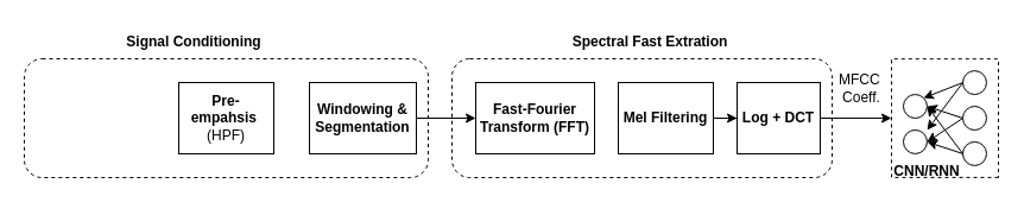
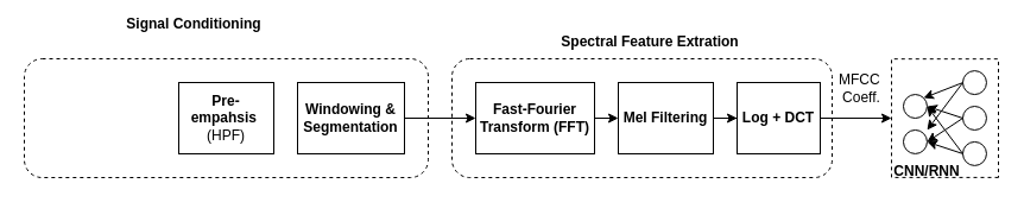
- <mxCell id="12" value="&lt;b&gt;Signal Conditioning&lt;/b&gt;" style="text;strokeColor=none;align=center;fillColor=none;html=1;verticalAlign=middle;whiteSpace=wrap;rounded=0;" parent="1" vertex="1"><mxGeometry x="96" y="20.29" width="134" height="28.71" as="geometry" /></mxCell>
+ <mxCell id="12" value="&lt;b&gt;Signal Conditioning&lt;/b&gt;" style="text;strokeColor=none;align=center;fillColor=none;html=1;verticalAlign=middle;whiteSpace=wrap;rounded=0;" parent="1" vertex="1"><mxGeometry x="96" y="5.29" width="134" height="28.71" as="geometry" /></mxCell>
- <mxCell id="15" value="&lt;b&gt;Spectral Fast Extration&lt;/b&gt;" style="text;strokeColor=none;align=center;fillColor=none;html=1;verticalAlign=middle;whiteSpace=wrap;rounded=0;" vertex="1" parent="1"><mxGeometry x="450" y="20.29" width="194" height="28.71" as="geometry" /></mxCell>
+ <mxCell id="15" value="&lt;b&gt;Spectral Feature Extration&lt;/b&gt;" style="text;strokeColor=none;align=center;fillColor=none;html=1;verticalAlign=middle;whiteSpace=wrap;rounded=0;" vertex="1" parent="1"><mxGeometry x="450" y="20.29" width="194" height="28.71" as="geometry" /></mxCell>
- <mxCell id="5" value="&lt;span style=&quot;background-color: initial;&quot;&gt;&lt;b&gt;Windowing &amp;amp; Segmentation&lt;/b&gt;&lt;/span&gt;" style="rounded=0;whiteSpace=wrap;html=1;" parent="1" vertex="1"><mxGeometry x="260" y="69" width="90" height="60" as="geometry" /></mxCell>
+ <mxCell id="5" value="&lt;span style=&quot;background-color: initial;&quot;&gt;&lt;b&gt;Windowing &amp;amp; Segmentation&lt;/b&gt;&lt;/span&gt;" style="rounded=0;whiteSpace=wrap;html=1;" parent="1" vertex="1"><mxGeometry x="250" y="69" width="90" height="60" as="geometry" /></mxCell>
+ <mxCell id="6" style="edgeStyle=orthogonalEdgeStyle;rounded=0;orthogonalLoop=1;jettySize=auto;html=1;exitX=1;exitY=0.5;exitDx=0;exitDy=0;entryX=0;entryY=0.5;entryDx=0;entryDy=0;" parent="1" source="7" target="9" edge="1"><mxGeometry relative="1" as="geometry" /></mxCell>
